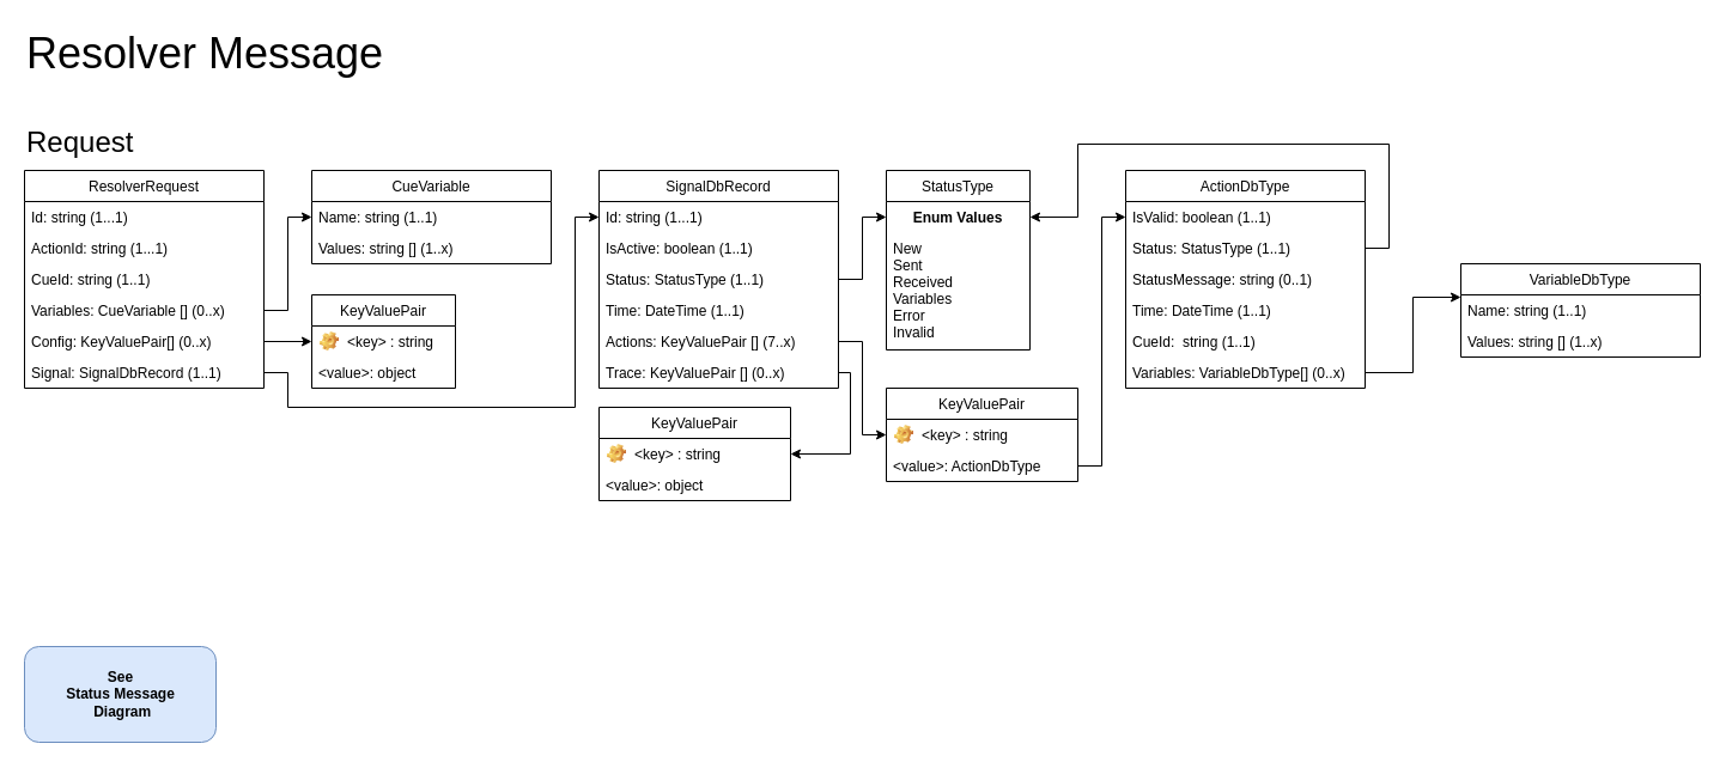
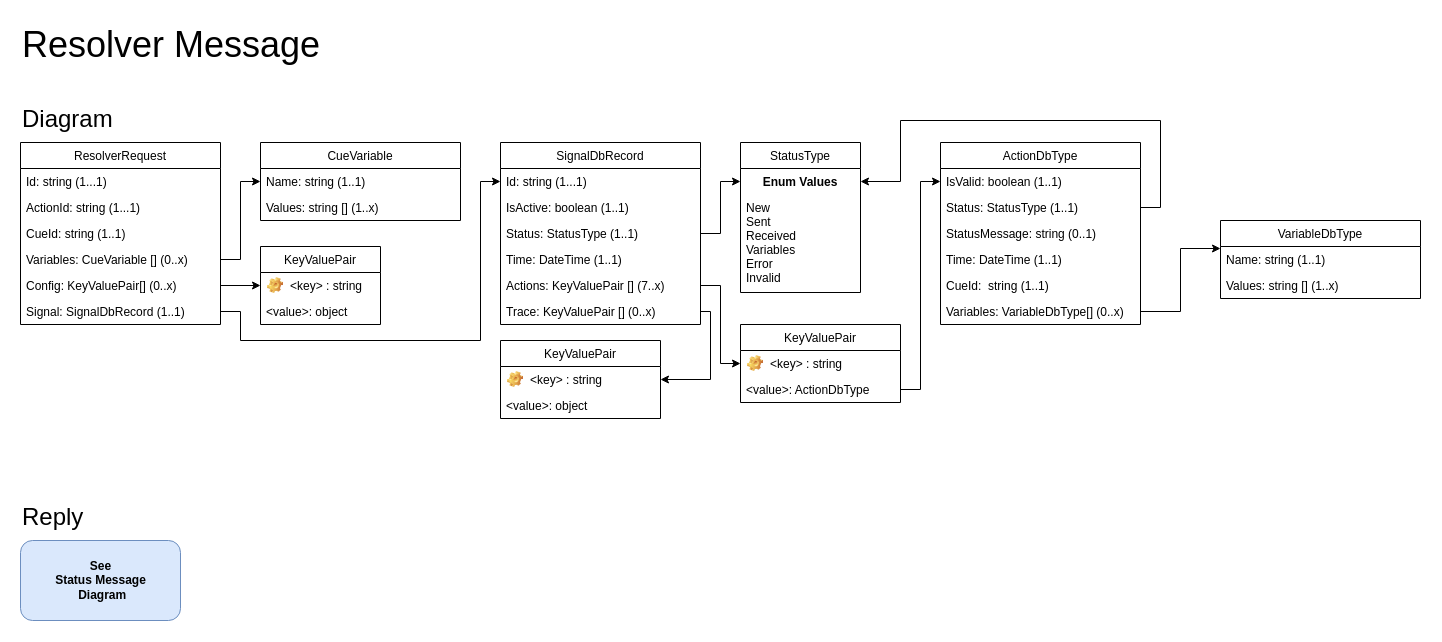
- <mxCell id="9" value="&lt;font style=&quot;font-size: 24px&quot;&gt;Request&lt;/font&gt;" style="text;html=1;resizable=0;points=[];autosize=1;align=left;verticalAlign=top;spacingTop=-4;" parent="1" vertex="1"><mxGeometry x="20" y="102" width="100" height="20" as="geometry" /></mxCell>
+ <mxCell id="9" value="&lt;font style=&quot;font-size: 24px&quot;&gt;Diagram&lt;/font&gt;" style="text;html=1;resizable=0;points=[];autosize=1;align=left;verticalAlign=top;spacingTop=-4;" parent="1" vertex="1"><mxGeometry x="20" y="102" width="100" height="20" as="geometry" /></mxCell>
+ <mxCell id="11" value="&lt;font style=&quot;font-size: 24px&quot;&gt;Reply&lt;/font&gt;" style="text;html=1;resizable=0;points=[];autosize=1;align=left;verticalAlign=top;spacingTop=-4;" parent="1" vertex="1"><mxGeometry x="20" y="500" width="80" height="20" as="geometry" /></mxCell>
